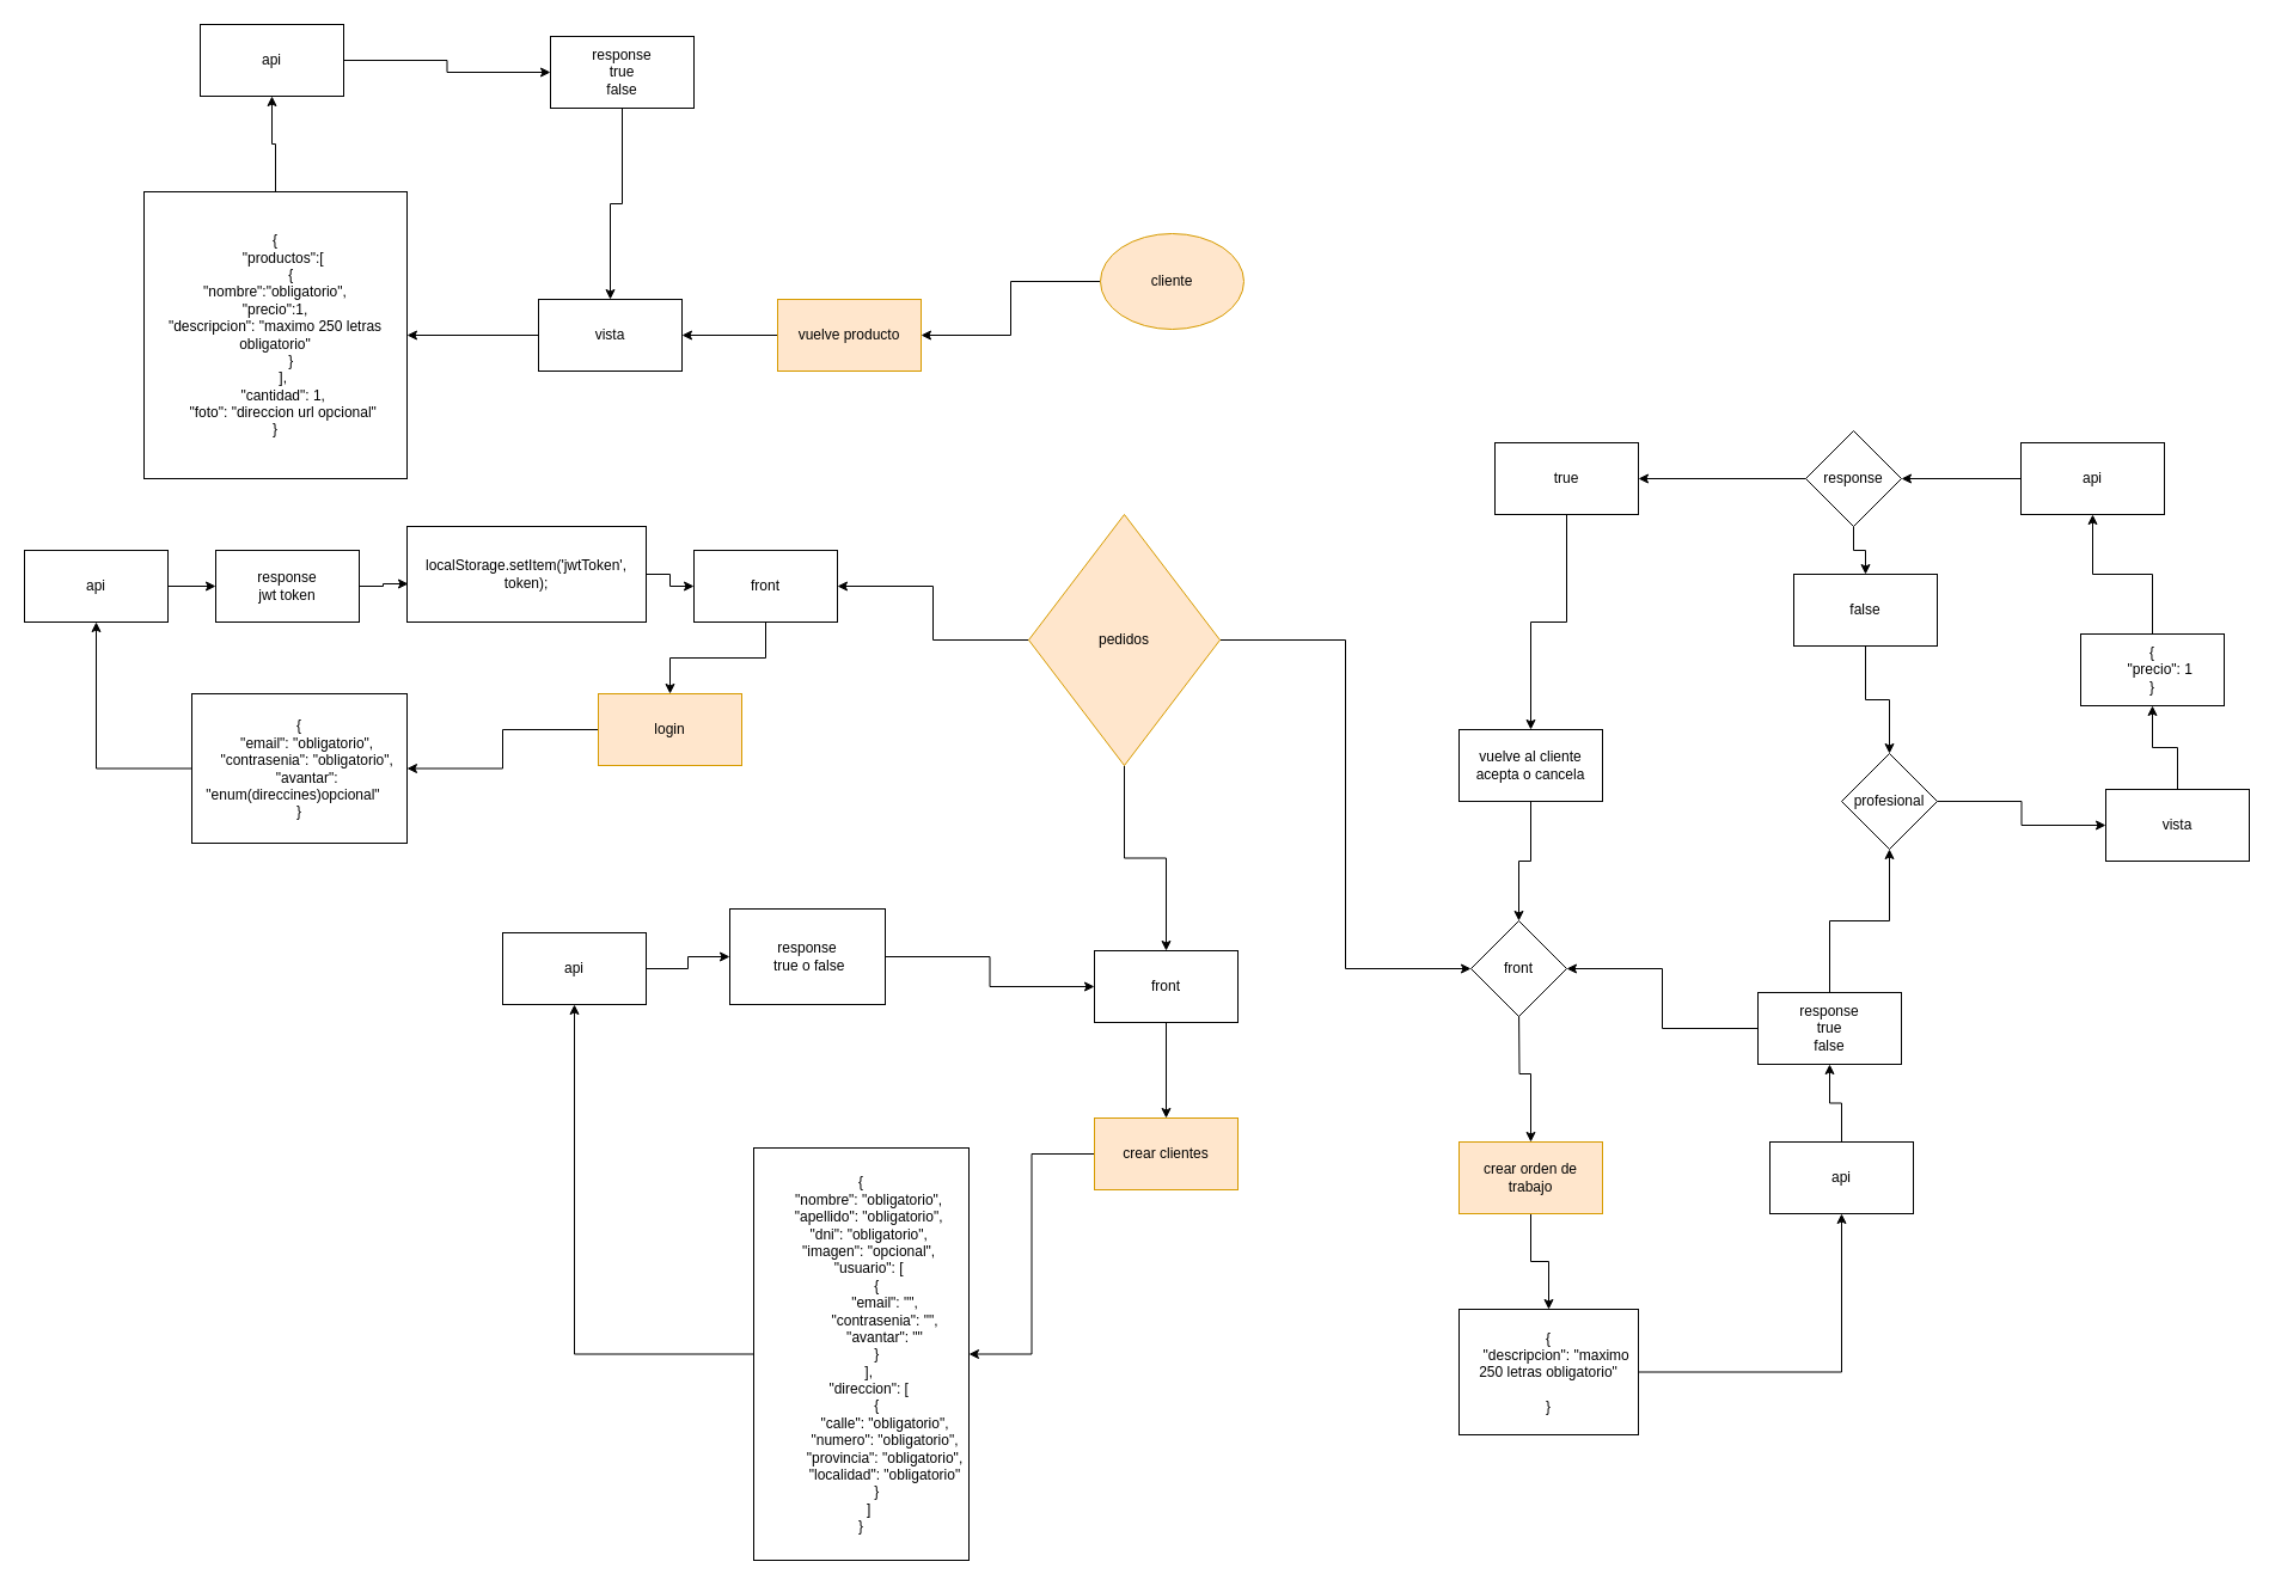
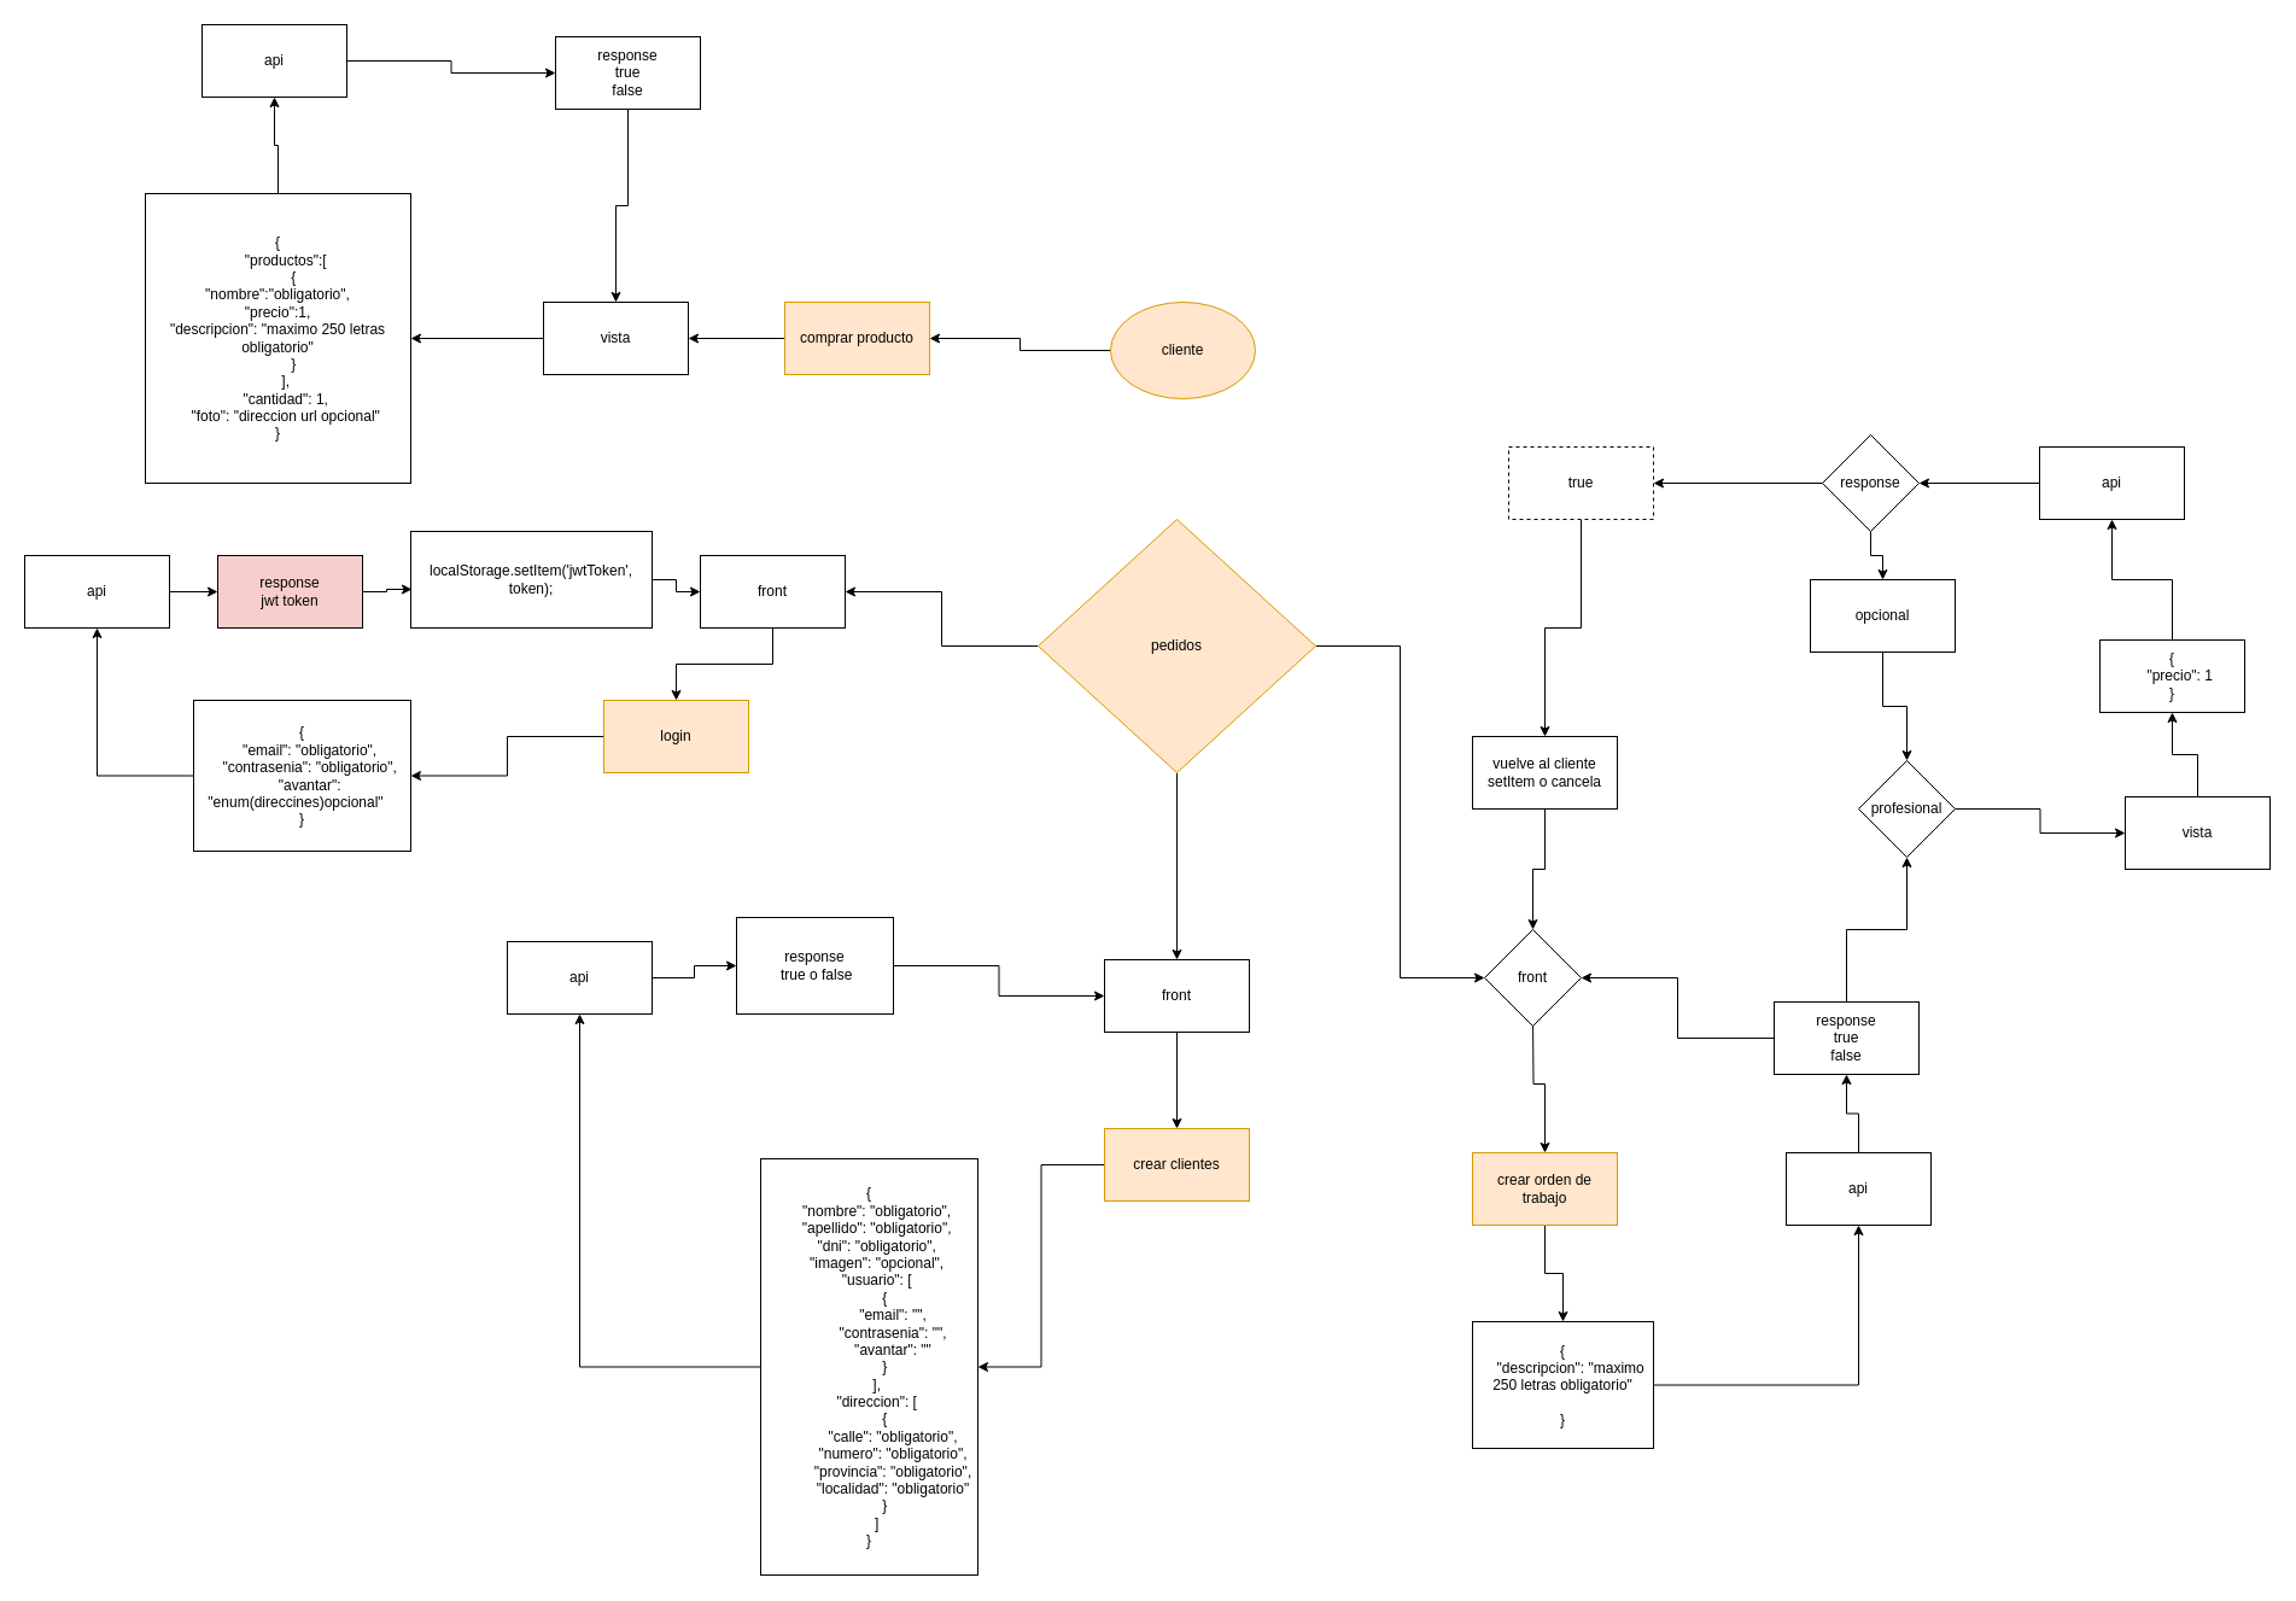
- <mxCell id="3" value="cliente" style="ellipse;whiteSpace=wrap;html=1;fillColor=#ffe6cc;strokeColor=#d79b00;" parent="1" vertex="1"><mxGeometry x="920" y="195" width="120" height="80" as="geometry" /></mxCell>
+ <mxCell id="3" value="cliente" style="ellipse;whiteSpace=wrap;html=1;fillColor=#ffe6cc;strokeColor=#d79b00;" parent="1" vertex="1"><mxGeometry x="920" y="250" width="120" height="80" as="geometry" /></mxCell>
- <mxCell id="56" value="vuelve producto" style="whiteSpace=wrap;html=1;fillColor=#ffe6cc;strokeColor=#d79b00;" parent="1" vertex="1"><mxGeometry x="650" y="250" width="120" height="60" as="geometry" /></mxCell>
+ <mxCell id="56" value="comprar producto" style="whiteSpace=wrap;html=1;fillColor=#ffe6cc;strokeColor=#d79b00;" parent="1" vertex="1"><mxGeometry x="650" y="250" width="120" height="60" as="geometry" /></mxCell>
- <mxCell id="54" value="true" style="whiteSpace=wrap;html=1;" parent="1" vertex="1"><mxGeometry x="1250" y="370" width="120" height="60" as="geometry" /></mxCell>
+ <mxCell id="54" value="true" style="whiteSpace=wrap;html=1;dashed=1;" parent="1" vertex="1"><mxGeometry x="1250" y="370" width="120" height="60" as="geometry" /></mxCell>
- <mxCell id="16" value="&lt;div&gt;response &lt;br&gt;&lt;/div&gt;&lt;div&gt;jwt token&lt;br&gt;&lt;/div&gt;" style="whiteSpace=wrap;html=1;" parent="1" vertex="1"><mxGeometry x="180" y="460" width="120" height="60" as="geometry" /></mxCell>
+ <mxCell id="16" value="&lt;div&gt;response &lt;br&gt;&lt;/div&gt;&lt;div&gt;jwt token&lt;br&gt;&lt;/div&gt;" style="whiteSpace=wrap;html=1;fillColor=#f8cecc;" parent="1" vertex="1"><mxGeometry x="180" y="460" width="120" height="60" as="geometry" /></mxCell>
- <mxCell id="52" value="false" style="whiteSpace=wrap;html=1;" parent="1" vertex="1"><mxGeometry x="1500" y="480" width="120" height="60" as="geometry" /></mxCell>
+ <mxCell id="52" value="opcional" style="whiteSpace=wrap;html=1;" parent="1" vertex="1"><mxGeometry x="1500" y="480" width="120" height="60" as="geometry" /></mxCell>
- <mxCell id="7" value="pedidos" style="rhombus;whiteSpace=wrap;html=1;fillColor=#ffe6cc;strokeColor=#d79b00;" parent="1" vertex="1"><mxGeometry x="860" y="430" width="160" height="210" as="geometry" /></mxCell>
+ <mxCell id="7" value="pedidos" style="rhombus;whiteSpace=wrap;html=1;fillColor=#ffe6cc;strokeColor=#d79b00;" parent="1" vertex="1"><mxGeometry x="860" y="430" width="230" height="210" as="geometry" /></mxCell>
- <mxCell id="47" value="&lt;div&gt;vuelve al cliente&lt;/div&gt;&lt;div&gt;acepta o cancela&lt;br&gt;&lt;/div&gt;" style="whiteSpace=wrap;html=1;" parent="1" vertex="1"><mxGeometry x="1220" y="610" width="120" height="60" as="geometry" /></mxCell>
+ <mxCell id="47" value="&lt;div&gt;vuelve al cliente&lt;/div&gt;&lt;div&gt;setItem o cancela&lt;br&gt;&lt;/div&gt;" style="whiteSpace=wrap;html=1;" parent="1" vertex="1"><mxGeometry x="1220" y="610" width="120" height="60" as="geometry" /></mxCell>
